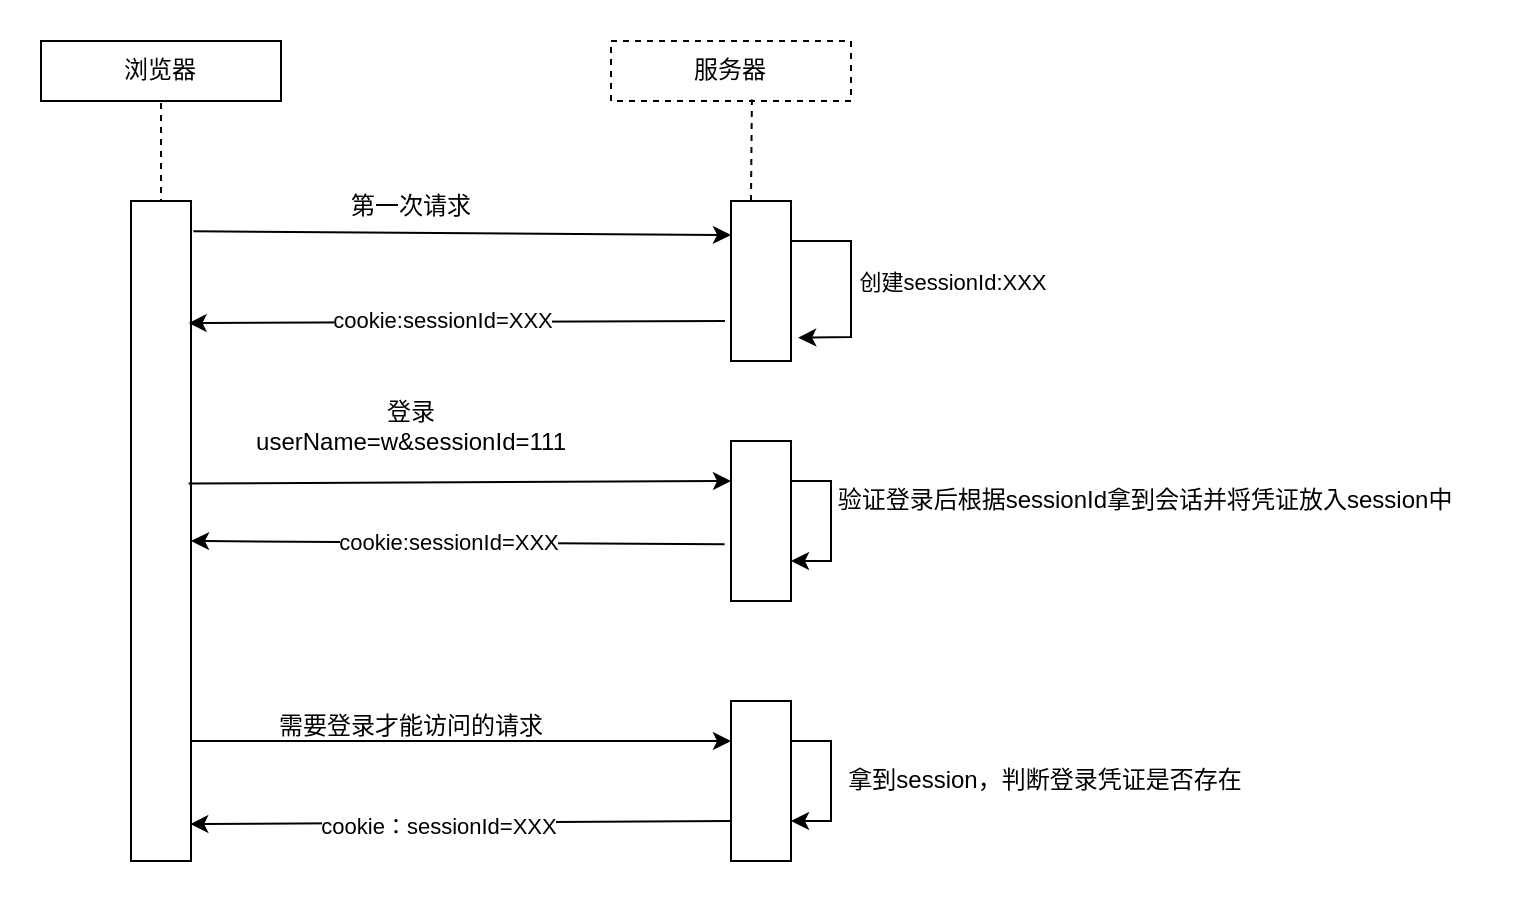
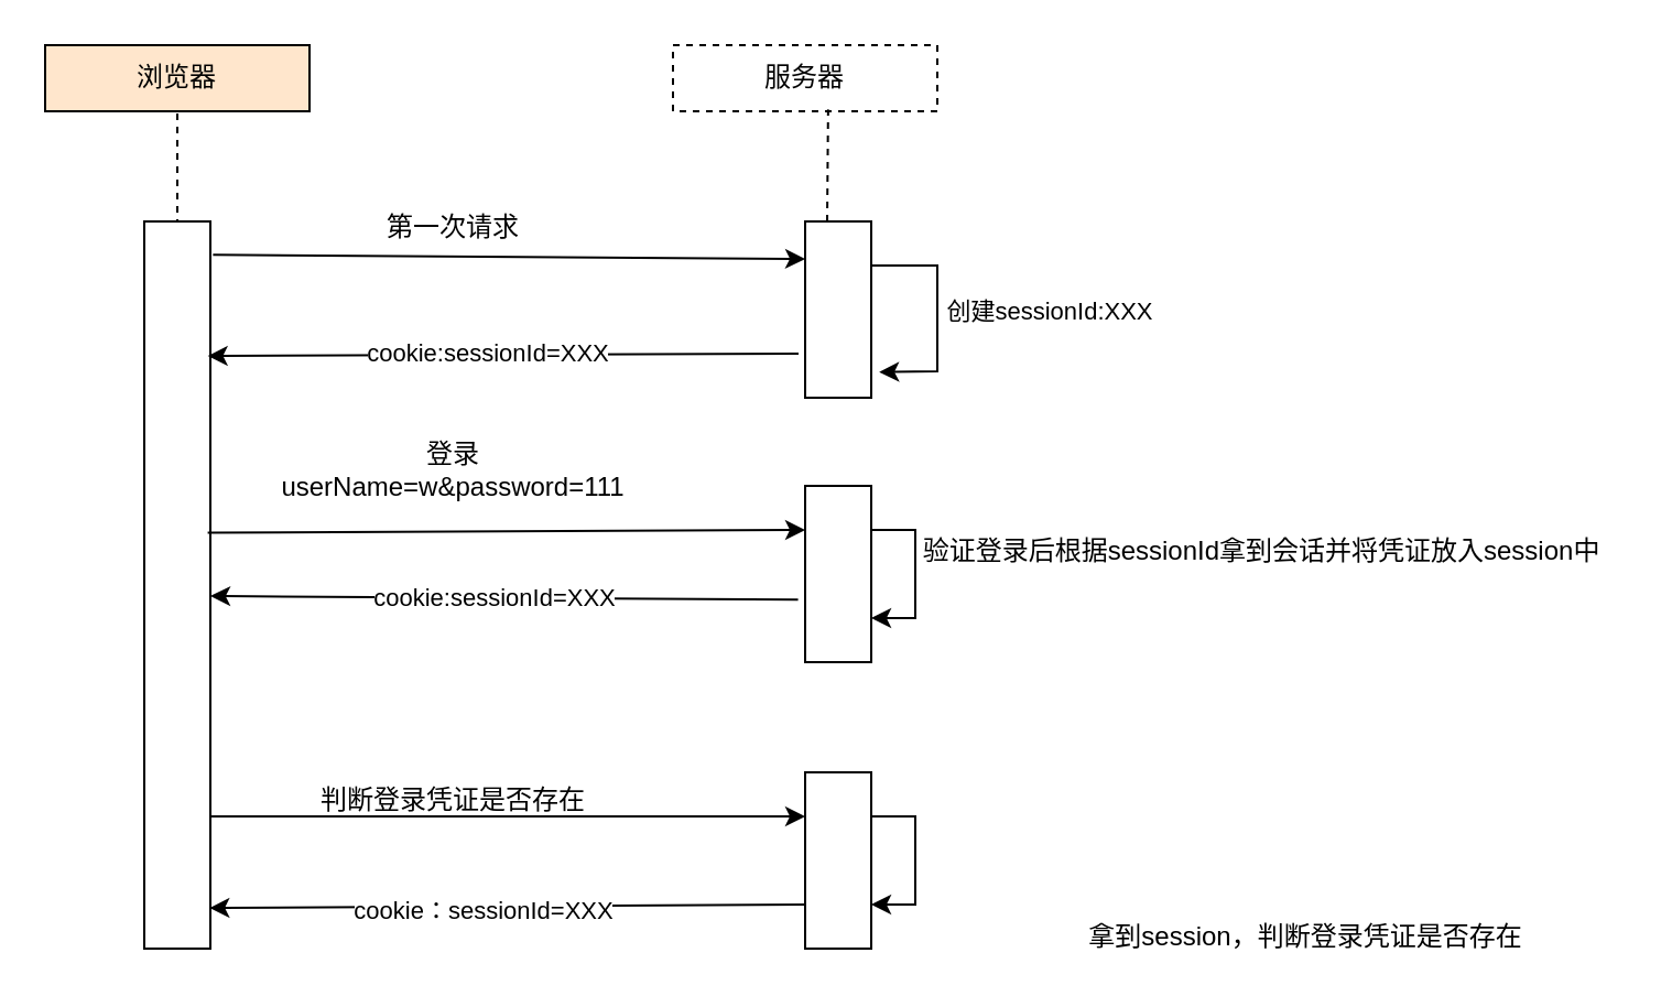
- <mxCell id="3" value="浏览器" style="rounded=0;whiteSpace=wrap;html=1;" vertex="1" parent="1"><mxGeometry x="20" y="20" width="120" height="30" as="geometry" /></mxCell>
+ <mxCell id="3" value="浏览器" style="rounded=0;whiteSpace=wrap;html=1;fillColor=#ffe6cc;" vertex="1" parent="1"><mxGeometry x="20" y="20" width="120" height="30" as="geometry" /></mxCell>
- <mxCell id="14" value="登录&lt;div&gt;userName=w&amp;amp;sessionId=111&lt;/div&gt;" style="text;html=1;align=center;verticalAlign=middle;resizable=0;points=[];autosize=1;strokeColor=none;fillColor=none;" vertex="1" parent="1"><mxGeometry x="115" y="193" width="180" height="40" as="geometry" /></mxCell>
+ <mxCell id="14" value="登录&lt;div&gt;userName=w&amp;amp;password=111&lt;/div&gt;" style="text;html=1;align=center;verticalAlign=middle;resizable=0;points=[];autosize=1;strokeColor=none;fillColor=none;" vertex="1" parent="1"><mxGeometry x="115" y="193" width="180" height="40" as="geometry" /></mxCell>
- <mxCell id="21" value="需要登录才能访问的请求" style="text;html=1;align=center;verticalAlign=middle;resizable=0;points=[];autosize=1;strokeColor=none;fillColor=none;" vertex="1" parent="1"><mxGeometry x="125" y="348" width="160" height="30" as="geometry" /></mxCell>
+ <mxCell id="21" value="判断登录凭证是否存在" style="text;html=1;align=center;verticalAlign=middle;resizable=0;points=[];autosize=1;strokeColor=none;fillColor=none;" vertex="1" parent="1"><mxGeometry x="125" y="348" width="160" height="30" as="geometry" /></mxCell>
- <mxCell id="25" value="拿到session，判断登录凭证是否存在" style="text;html=1;align=center;verticalAlign=middle;resizable=0;points=[];autosize=1;strokeColor=none;fillColor=none;" vertex="1" parent="1"><mxGeometry x="412" y="375" width="220" height="30" as="geometry" /></mxCell>
+ <mxCell id="25" value="拿到session，判断登录凭证是否存在" style="text;html=1;align=center;verticalAlign=middle;resizable=0;points=[];autosize=1;strokeColor=none;fillColor=none;" vertex="1" parent="1"><mxGeometry x="482" y="410" width="220" height="30" as="geometry" /></mxCell>
